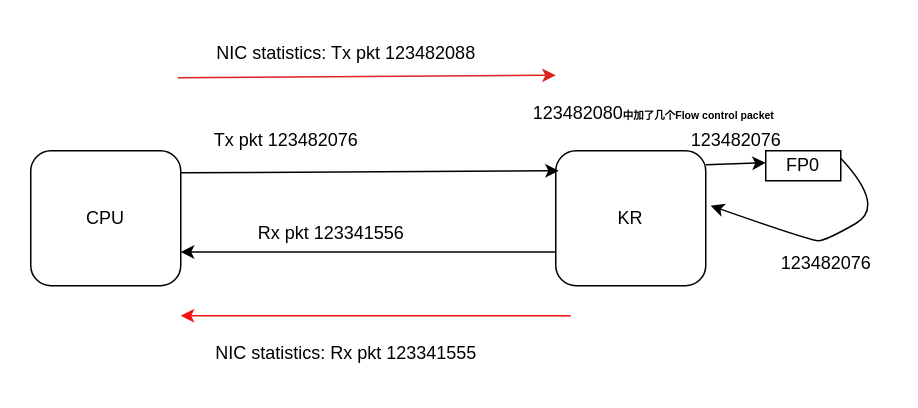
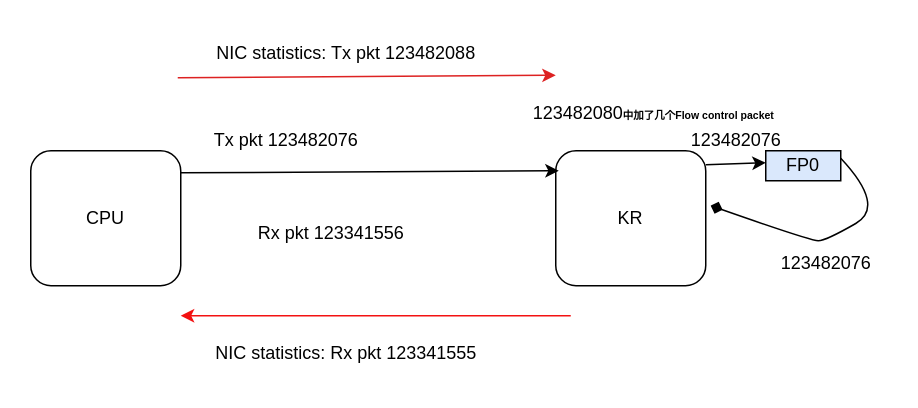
- <mxCell id="8" value="FP0" style="rounded=0;whiteSpace=wrap;html=1;" parent="1" vertex="1"><mxGeometry x="510" y="100" width="50" height="20" as="geometry" /></mxCell>
+ <mxCell id="8" value="FP0" style="rounded=0;whiteSpace=wrap;html=1;fillColor=#dae8fc;" parent="1" vertex="1"><mxGeometry x="510" y="100" width="50" height="20" as="geometry" /></mxCell>
- <mxCell id="11" value="" style="curved=1;endArrow=classic;html=1;rounded=0;exitX=1;exitY=0.25;exitDx=0;exitDy=0;entryX=1.033;entryY=0.407;entryDx=0;entryDy=0;entryPerimeter=0;" parent="1" source="8" target="3" edge="1"><mxGeometry width="50" height="50" relative="1" as="geometry"><mxPoint x="540" y="210" as="sourcePoint" /><mxPoint x="520" y="260" as="targetPoint" /><Array as="points"><mxPoint x="590" y="137" /><mxPoint x="550" y="160" /><mxPoint x="540" y="160" /></Array></mxGeometry></mxCell>
+ <mxCell id="11" value="" style="curved=1;endArrow=diamond;html=1;rounded=0;exitX=1;exitY=0.25;exitDx=0;exitDy=0;entryX=1.033;entryY=0.407;entryDx=0;entryDy=0;entryPerimeter=0;" parent="1" source="8" target="3" edge="1"><mxGeometry width="50" height="50" relative="1" as="geometry"><mxPoint x="540" y="210" as="sourcePoint" /><mxPoint x="520" y="260" as="targetPoint" /><Array as="points"><mxPoint x="590" y="137" /><mxPoint x="550" y="160" /><mxPoint x="540" y="160" /></Array></mxGeometry></mxCell>
- <mxCell id="7" value="" style="endArrow=classic;html=1;rounded=0;entryX=1;entryY=0.75;entryDx=0;entryDy=0;exitX=0;exitY=0.75;exitDx=0;exitDy=0;" parent="1" source="3" target="2" edge="1"><mxGeometry width="50" height="50" relative="1" as="geometry"><mxPoint x="180" y="260" as="sourcePoint" /><mxPoint x="230" y="210" as="targetPoint" /></mxGeometry></mxCell>
